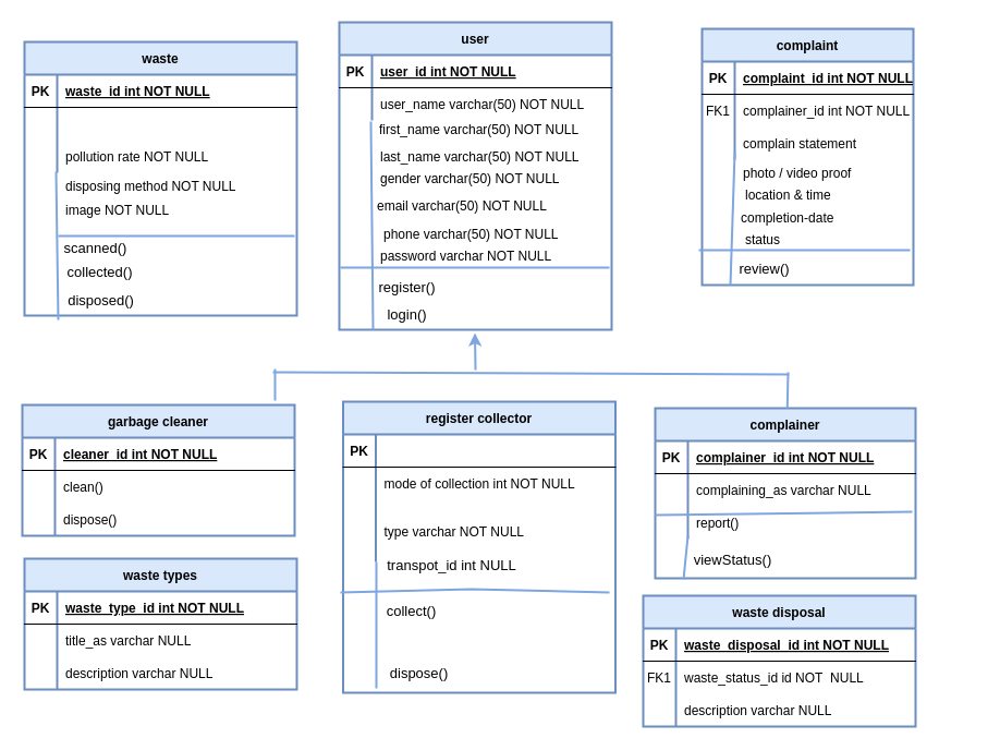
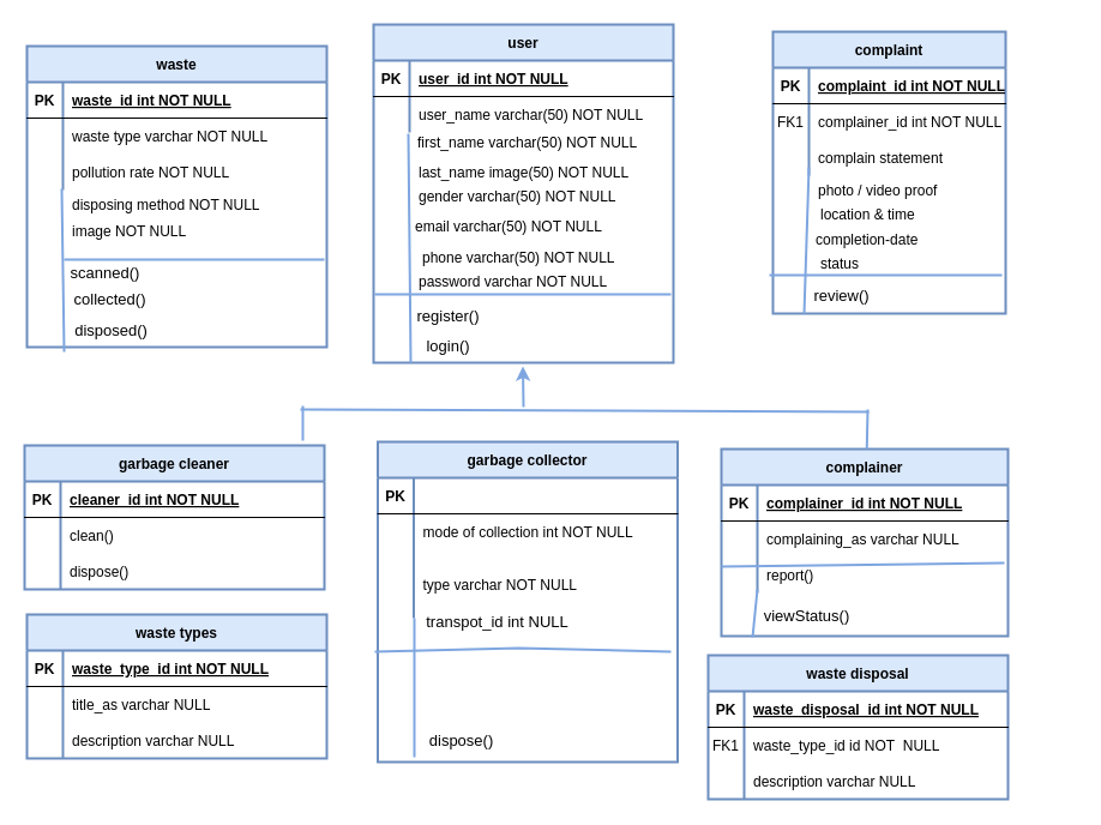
+ <mxCell id="44" value="waste type varchar NOT NULL" style="shape=partialRectangle;overflow=hidden;connectable=0;fillColor=none;top=0;left=0;bottom=0;right=0;align=left;spacingLeft=6;" vertex="1" parent="42"><mxGeometry x="30" width="220" height="30" as="geometry"><mxRectangle width="220" height="30" as="alternateBounds" /></mxGeometry></mxCell>
- <mxCell id="21" value="last_name varchar(50) NOT NULL" style="shape=partialRectangle;overflow=hidden;connectable=0;fillColor=none;top=0;left=0;bottom=0;right=0;align=left;spacingLeft=6;" vertex="1" parent="1"><mxGeometry x="341" y="128" width="197" height="30" as="geometry"><mxRectangle width="220" height="30" as="alternateBounds" /></mxGeometry></mxCell>
+ <mxCell id="21" value="last_name image(50) NOT NULL" style="shape=partialRectangle;overflow=hidden;connectable=0;fillColor=none;top=0;left=0;bottom=0;right=0;align=left;spacingLeft=6;" vertex="1" parent="1"><mxGeometry x="341" y="128" width="197" height="30" as="geometry"><mxRectangle width="220" height="30" as="alternateBounds" /></mxGeometry></mxCell>
- <mxCell id="70" value="register collector" style="shape=table;startSize=30;container=1;collapsible=1;childLayout=tableLayout;fixedRows=1;rowLines=0;fontStyle=1;align=center;resizeLast=1;fillColor=#dae8fc;strokeColor=#6c8ebf;strokeWidth=2;" vertex="1" parent="1"><mxGeometry x="314.5" y="368" width="250" height="267" as="geometry" /></mxCell>
+ <mxCell id="70" value="garbage collector" style="shape=table;startSize=30;container=1;collapsible=1;childLayout=tableLayout;fixedRows=1;rowLines=0;fontStyle=1;align=center;resizeLast=1;fillColor=#dae8fc;strokeColor=#6c8ebf;strokeWidth=2;" vertex="1" parent="1"><mxGeometry x="314.5" y="368" width="250" height="267" as="geometry" /></mxCell>
- <mxCell id="102" value="collect()" style="text;html=1;align=center;verticalAlign=middle;resizable=0;points=[];autosize=1;strokeColor=none;fillColor=none;fontSize=13;" vertex="1" parent="1"><mxGeometry x="345" y="546" width="64" height="28" as="geometry" /></mxCell>
- <mxCell id="114" value="waste_status_id id NOT  NULL" style="shape=partialRectangle;overflow=hidden;connectable=0;fillColor=none;top=0;left=0;bottom=0;right=0;align=left;spacingLeft=6;" vertex="1" parent="112"><mxGeometry x="30" width="220" height="30" as="geometry"><mxRectangle width="220" height="30" as="alternateBounds" /></mxGeometry></mxCell>
+ <mxCell id="114" value="waste_type_id id NOT  NULL" style="shape=partialRectangle;overflow=hidden;connectable=0;fillColor=none;top=0;left=0;bottom=0;right=0;align=left;spacingLeft=6;" vertex="1" parent="112"><mxGeometry x="30" width="220" height="30" as="geometry"><mxRectangle width="220" height="30" as="alternateBounds" /></mxGeometry></mxCell>
